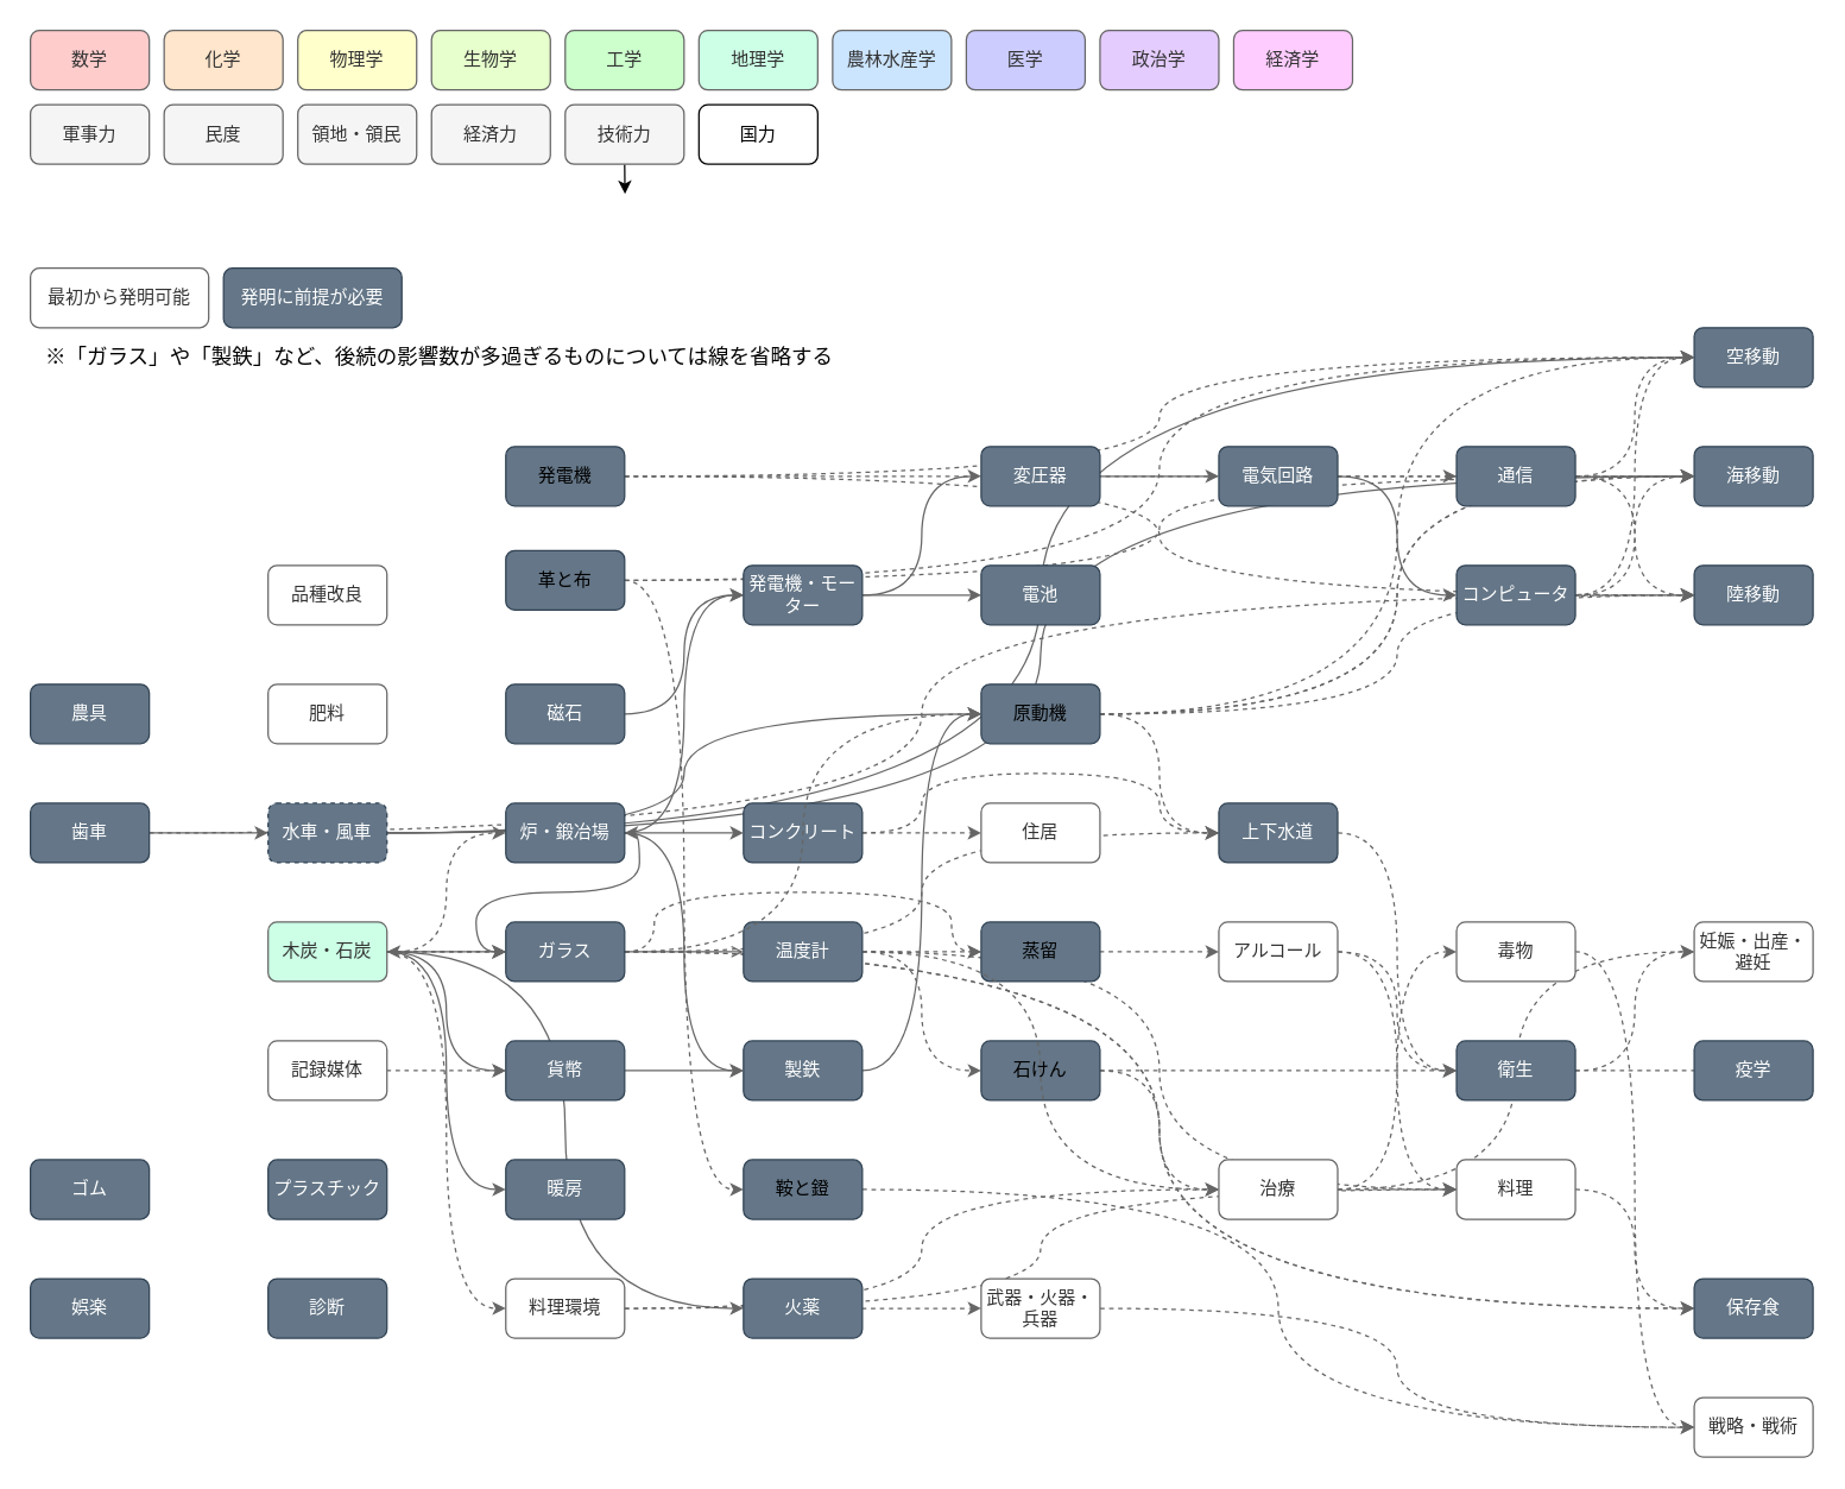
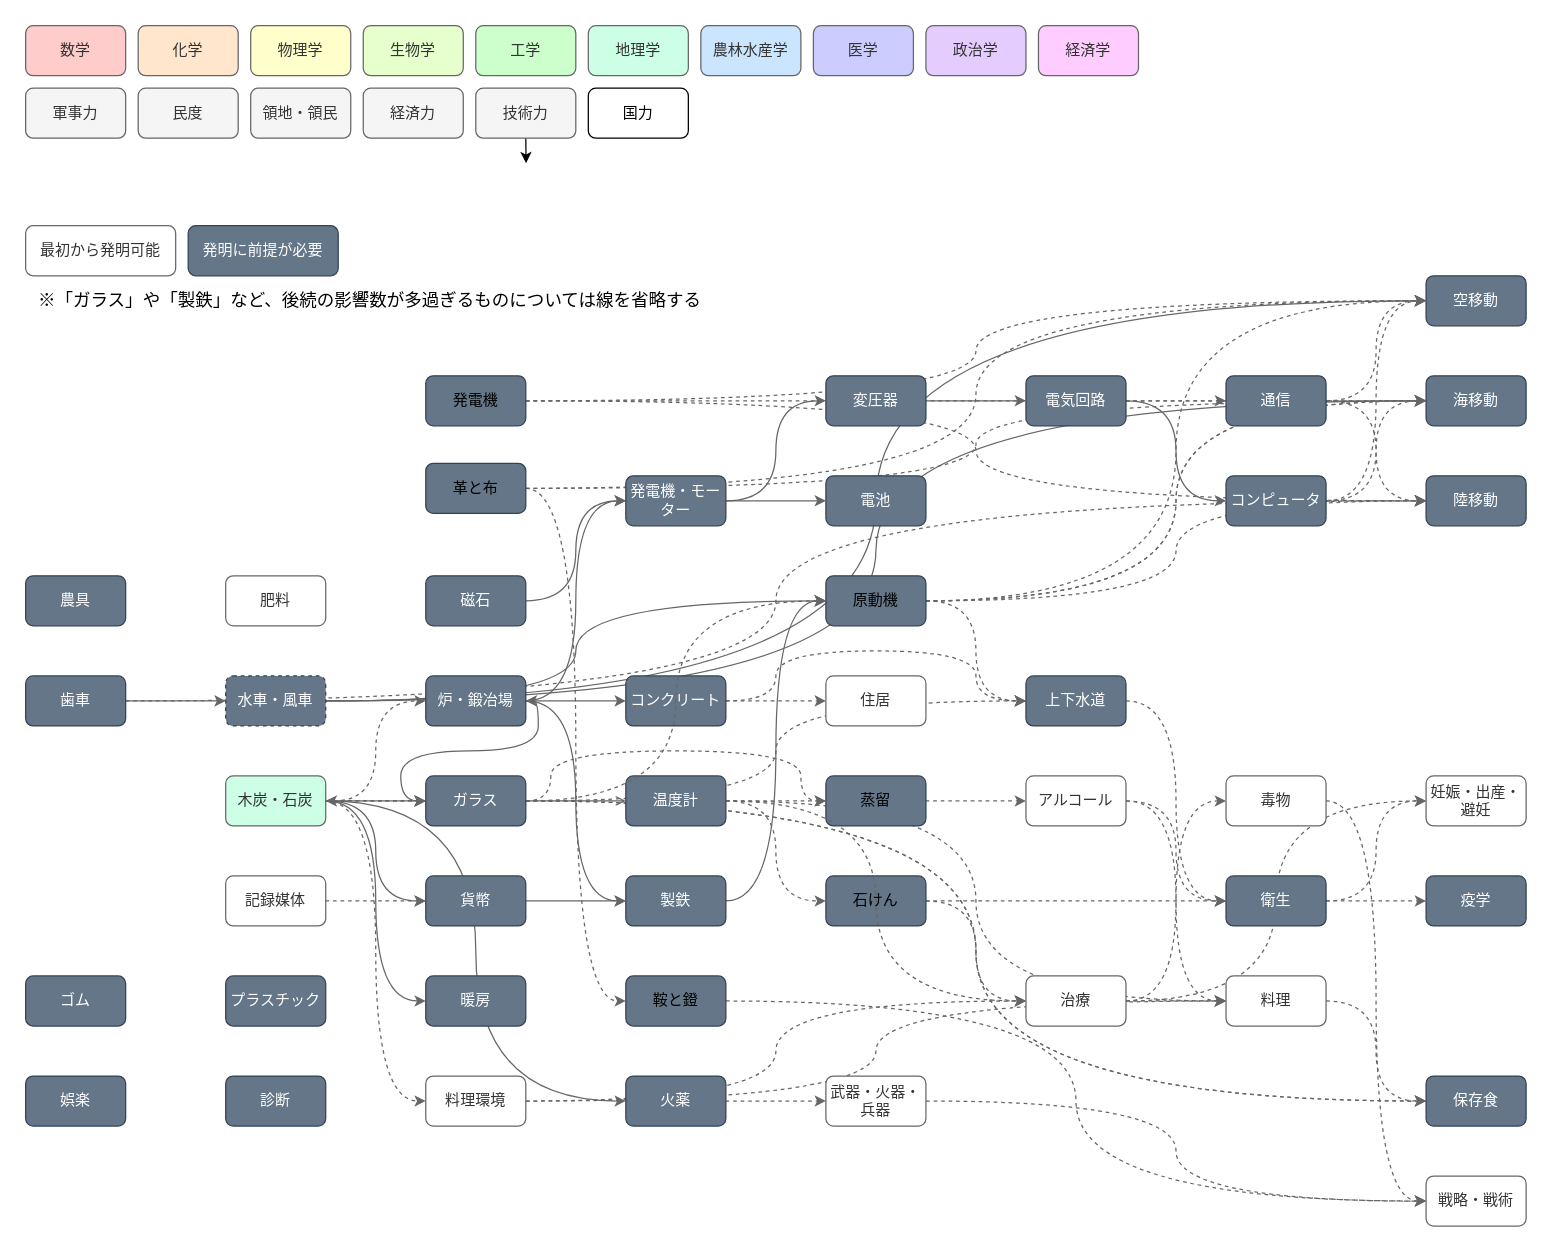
- <mxCell id="124" value="品種改良" style="whiteSpace=wrap;html=1;shadow=0;strokeColor=#666666;glass=0;fontColor=#333333;gradientDirection=east;rounded=1;fillColor=#FFFFFF;" parent="1" vertex="1"><mxGeometry x="180" y="380" width="80" height="40" as="geometry" /></mxCell>
- <mxCell id="44" style="edgeStyle=orthogonalEdgeStyle;curved=1;orthogonalLoop=1;jettySize=auto;html=1;entryX=0;entryY=0.5;entryDx=0;entryDy=0;dashed=1;strokeColor=#666666;endArrow=none;" parent="1" source="46" target="125" edge="1"><mxGeometry relative="1" as="geometry" /></mxCell>
+ <mxCell id="44" style="edgeStyle=orthogonalEdgeStyle;curved=1;orthogonalLoop=1;jettySize=auto;html=1;entryX=0;entryY=0.5;entryDx=0;entryDy=0;dashed=1;strokeColor=#666666;" parent="1" source="46" target="125" edge="1"><mxGeometry relative="1" as="geometry" /></mxCell>
